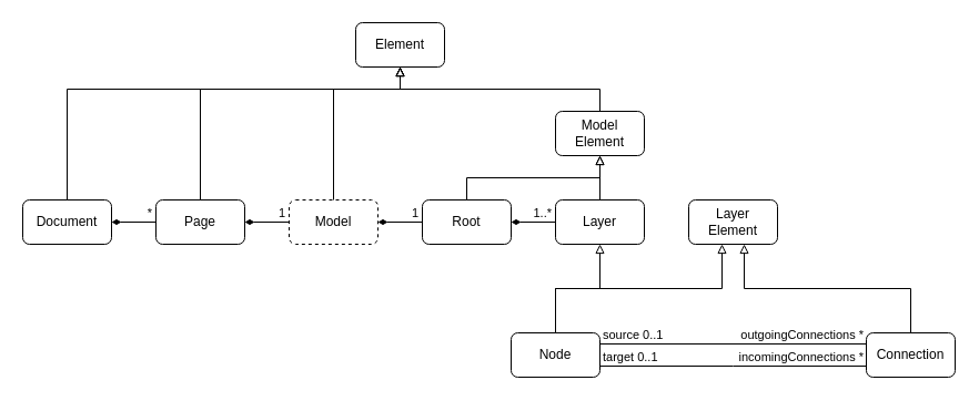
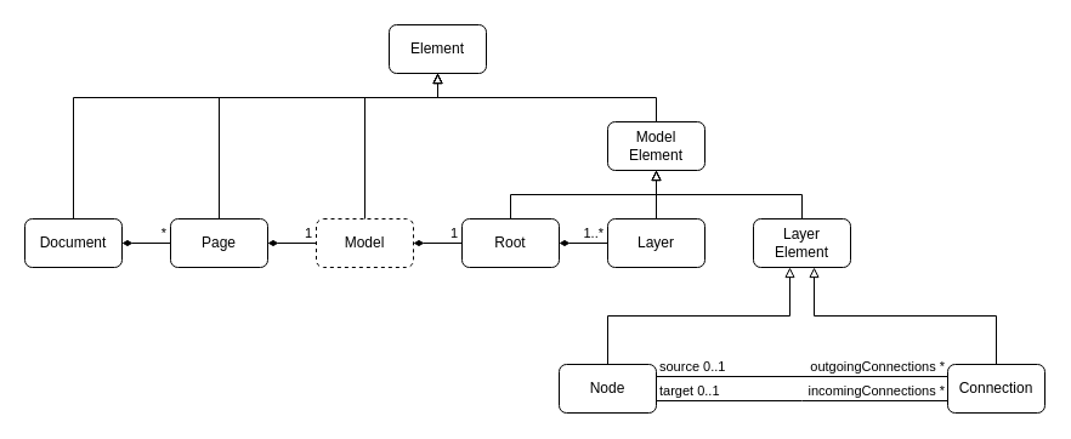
+ <mxCell id="30" style="edgeStyle=orthogonalEdgeStyle;rounded=0;orthogonalLoop=1;jettySize=auto;html=1;startArrow=none;startFill=0;endArrow=block;endFill=0;" edge="1" parent="1" source="7" target="9"><mxGeometry relative="1" as="geometry"><mxPoint x="520" y="280" as="sourcePoint" /><mxPoint x="560" y="240" as="targetPoint" /><Array as="points"><mxPoint x="660" y="160" /><mxPoint x="540" y="160" /></Array></mxGeometry></mxCell>
- <mxCell id="25" style="edgeStyle=orthogonalEdgeStyle;rounded=0;orthogonalLoop=1;jettySize=auto;html=1;startArrow=none;startFill=0;endArrow=block;endFill=0;entryX=0.5;entryY=1;entryDx=0;entryDy=0;" edge="1" parent="1" source="11" target="6"><mxGeometry relative="1" as="geometry"><mxPoint x="500" y="260" as="sourcePoint" /><mxPoint x="370" y="240" as="targetPoint" /><Array as="points" /></mxGeometry></mxCell>
